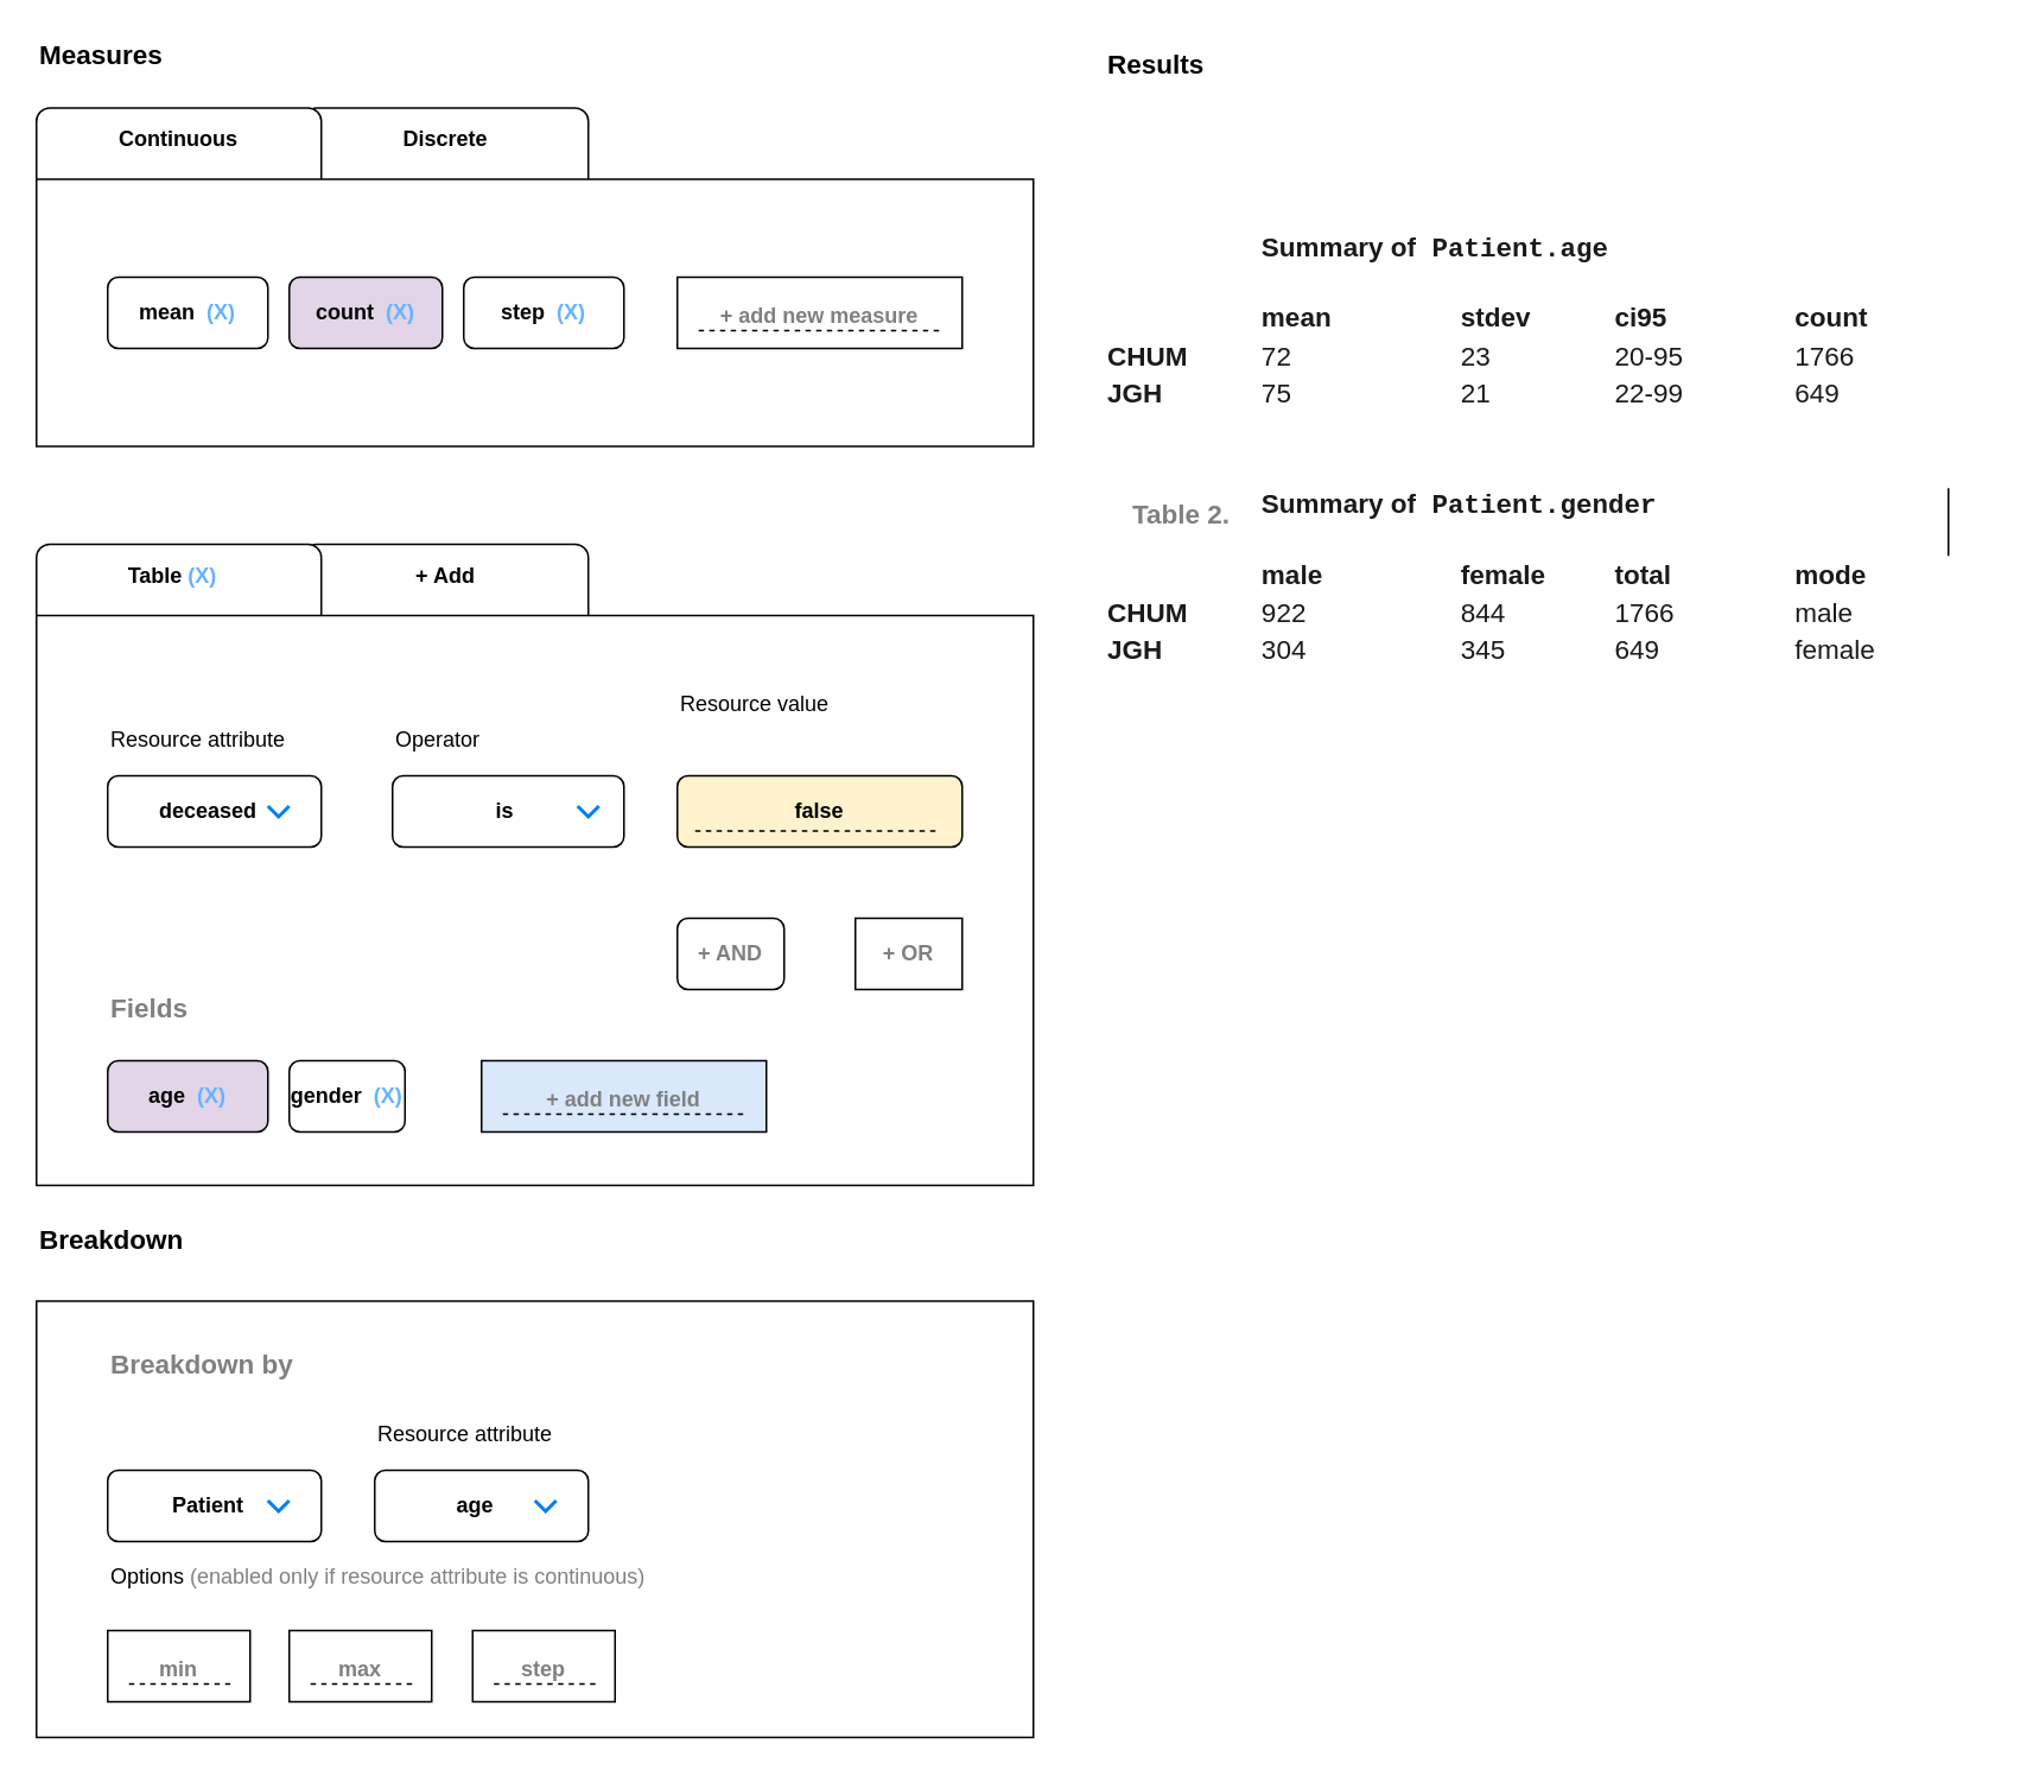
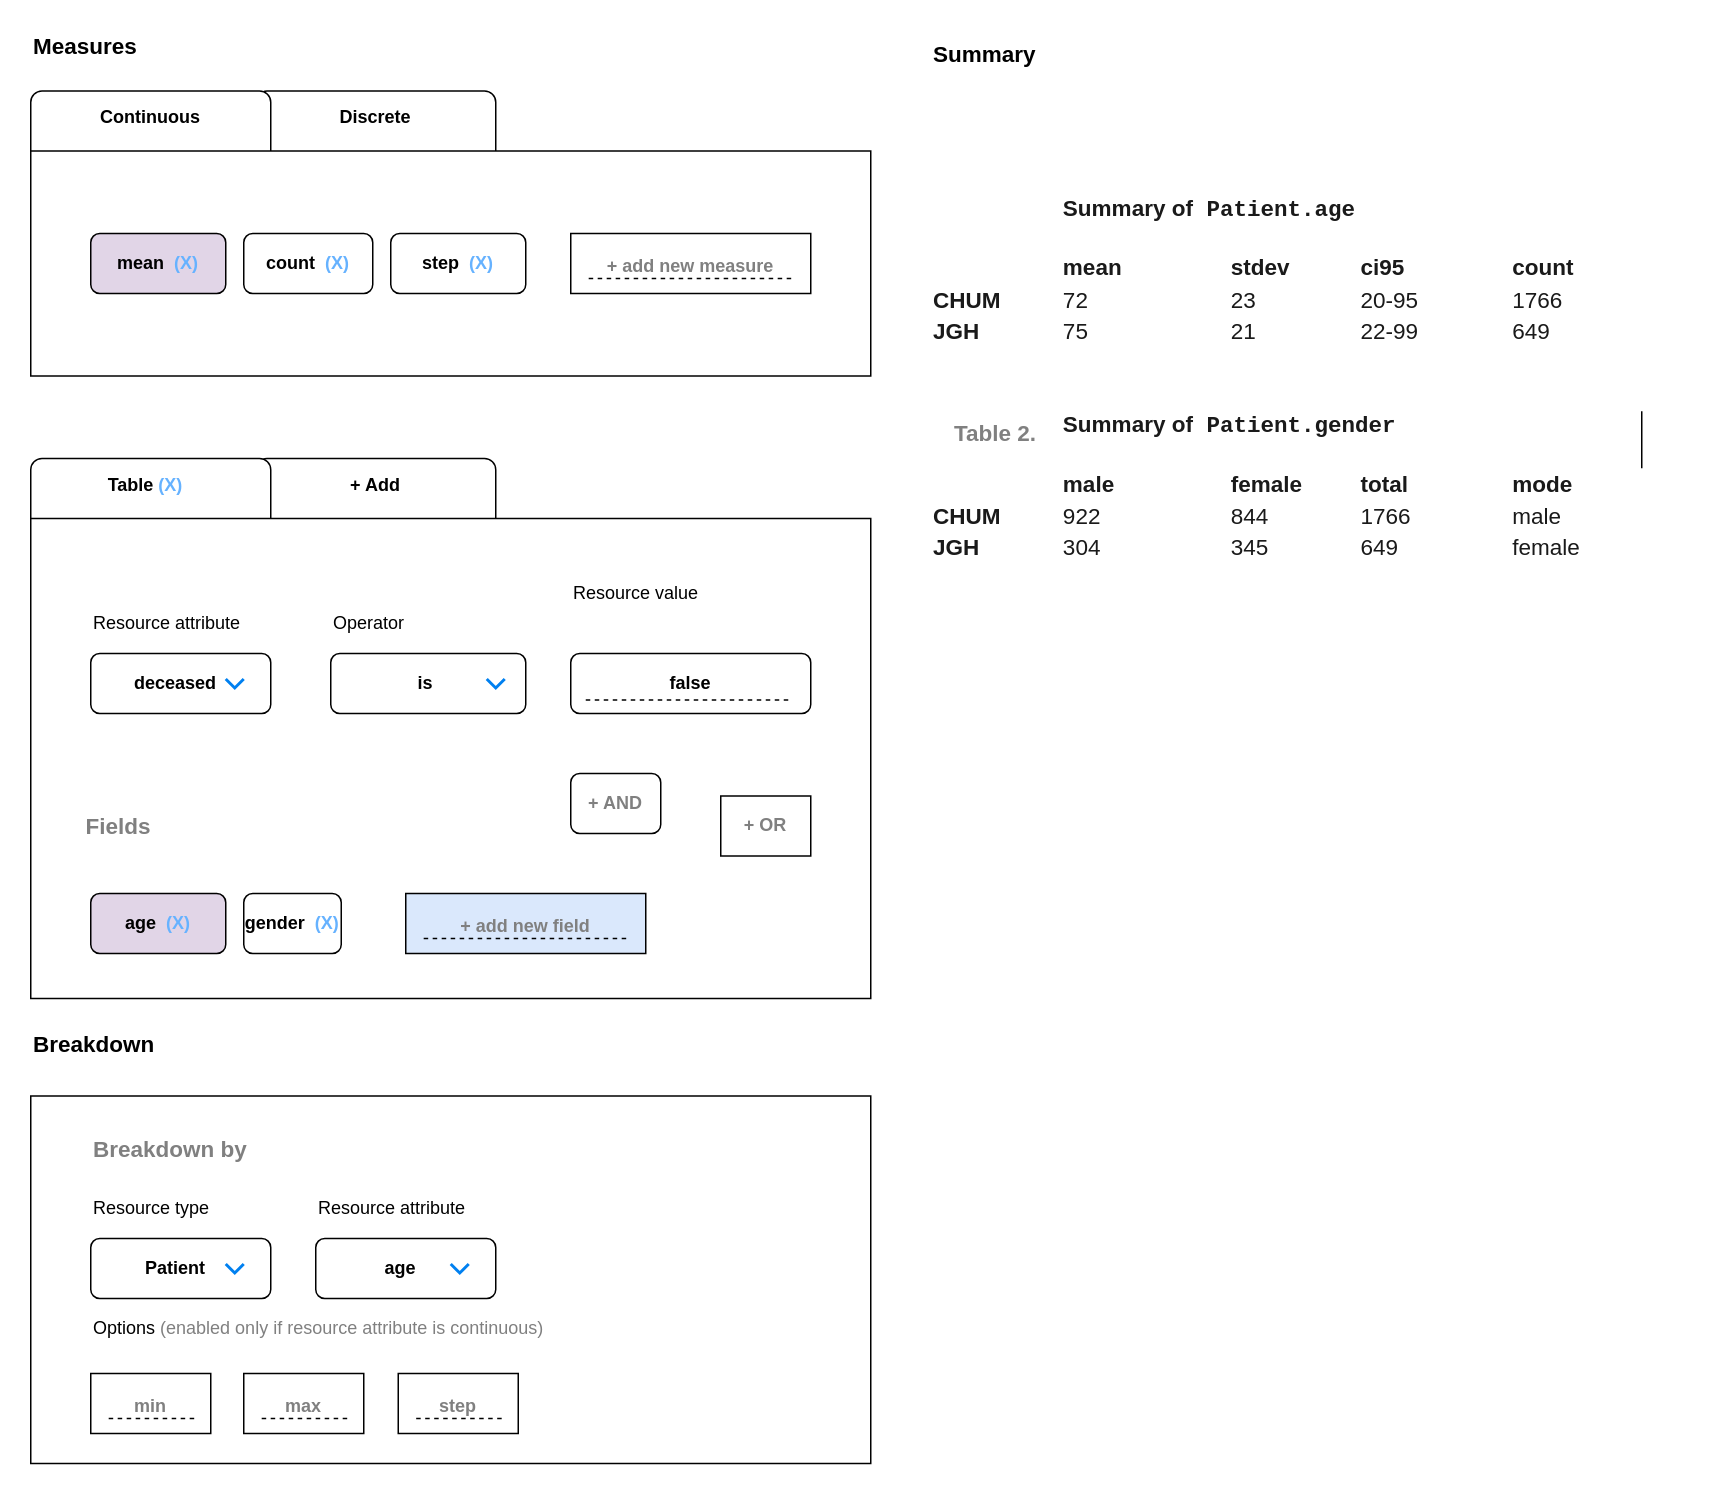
- <mxCell id="48" value="Results" style="text;html=1;strokeColor=none;fillColor=none;align=left;verticalAlign=middle;whiteSpace=wrap;rounded=0;fontStyle=1;fontSize=15;" vertex="1" parent="1"><mxGeometry x="620" y="25" width="110" height="20" as="geometry" /></mxCell>
+ <mxCell id="48" value="Summary" style="text;html=1;strokeColor=none;fillColor=none;align=left;verticalAlign=middle;whiteSpace=wrap;rounded=0;fontStyle=1;fontSize=15;" vertex="1" parent="1"><mxGeometry x="620" y="25" width="110" height="20" as="geometry" /></mxCell>
- <mxCell id="25" value="&lt;b&gt;mean&amp;nbsp;&lt;/b&gt;&lt;b&gt;&amp;nbsp;&lt;font color=&quot;#66b2ff&quot;&gt;(X)&lt;/font&gt;&lt;/b&gt;" style="rounded=1;whiteSpace=wrap;html=1;" parent="1" vertex="1"><mxGeometry x="60" y="155" width="90" height="40" as="geometry" /></mxCell>
+ <mxCell id="25" value="&lt;b&gt;mean&amp;nbsp;&lt;/b&gt;&lt;b&gt;&amp;nbsp;&lt;font color=&quot;#66b2ff&quot;&gt;(X)&lt;/font&gt;&lt;/b&gt;" style="rounded=1;whiteSpace=wrap;html=1;fillColor=#e1d5e7;" parent="1" vertex="1"><mxGeometry x="60" y="155" width="90" height="40" as="geometry" /></mxCell>
- <mxCell id="26" value="&lt;b&gt;count&amp;nbsp;&lt;/b&gt;&lt;b&gt;&amp;nbsp;&lt;font color=&quot;#66b2ff&quot;&gt;(X)&lt;/font&gt;&lt;/b&gt;" style="rounded=1;whiteSpace=wrap;html=1;fillColor=#e1d5e7;" parent="1" vertex="1"><mxGeometry x="162" y="155" width="86" height="40" as="geometry" /></mxCell>
+ <mxCell id="26" value="&lt;b&gt;count&amp;nbsp;&lt;/b&gt;&lt;b&gt;&amp;nbsp;&lt;font color=&quot;#66b2ff&quot;&gt;(X)&lt;/font&gt;&lt;/b&gt;" style="rounded=1;whiteSpace=wrap;html=1;" parent="1" vertex="1"><mxGeometry x="162" y="155" width="86" height="40" as="geometry" /></mxCell>
- <mxCell id="7" value="&lt;b&gt;false&lt;/b&gt;" style="rounded=1;whiteSpace=wrap;html=1;fillColor=#fff2cc;" parent="1" vertex="1"><mxGeometry x="380" y="435" width="160" height="40" as="geometry" /></mxCell>
+ <mxCell id="7" value="&lt;b&gt;false&lt;/b&gt;" style="rounded=1;whiteSpace=wrap;html=1;" parent="1" vertex="1"><mxGeometry x="380" y="435" width="160" height="40" as="geometry" /></mxCell>
- <mxCell id="10" value="&lt;b&gt;&lt;font color=&quot;#808080&quot;&gt;+ OR&lt;/font&gt;&lt;/b&gt;" style="rounded=0;whiteSpace=wrap;html=1;align=center;" parent="1" vertex="1"><mxGeometry x="480" y="515" width="60" height="40" as="geometry" /></mxCell>
+ <mxCell id="10" value="&lt;b&gt;&lt;font color=&quot;#808080&quot;&gt;+ OR&lt;/font&gt;&lt;/b&gt;" style="rounded=0;whiteSpace=wrap;html=1;align=center;" parent="1" vertex="1"><mxGeometry x="480" y="530" width="60" height="40" as="geometry" /></mxCell>
- <mxCell id="17" value="&lt;font style=&quot;font-size: 15px&quot;&gt;&lt;b&gt;Fields&lt;/b&gt;&lt;/font&gt;" style="text;html=1;strokeColor=none;fillColor=none;align=left;verticalAlign=middle;whiteSpace=wrap;rounded=0;fontColor=#808080;" parent="1" vertex="1"><mxGeometry x="60" y="555" width="110" height="20" as="geometry" /></mxCell>
+ <mxCell id="17" value="&lt;font style=&quot;font-size: 15px&quot;&gt;&lt;b&gt;Fields&lt;/b&gt;&lt;/font&gt;" style="text;html=1;strokeColor=none;fillColor=none;align=left;verticalAlign=middle;whiteSpace=wrap;rounded=0;fontColor=#808080;" parent="1" vertex="1"><mxGeometry x="55" y="540" width="110" height="20" as="geometry" /></mxCell>
+ <mxCell id="37" value="Resource type" style="text;html=1;strokeColor=none;fillColor=none;align=left;verticalAlign=middle;whiteSpace=wrap;rounded=0;" parent="1" vertex="1"><mxGeometry x="60" y="795" width="110" height="20" as="geometry" /></mxCell>
